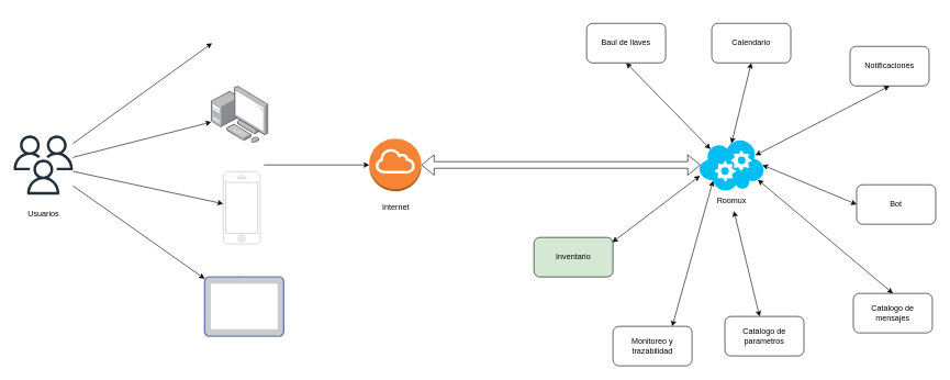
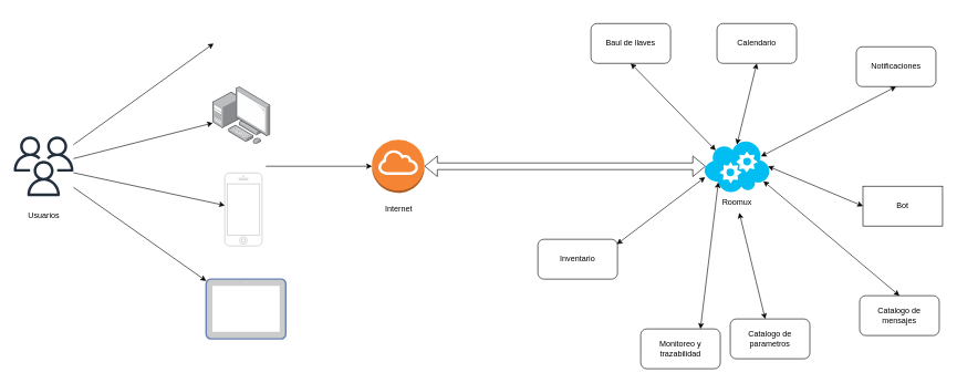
- <mxCell id="18" value="Bot" style="rounded=1;whiteSpace=wrap;html=1;" parent="1" vertex="1"><mxGeometry x="1300" y="280" width="120" height="60" as="geometry" /></mxCell>
+ <mxCell id="18" value="Bot" style="whiteSpace=wrap;html=1;rounded=0;" parent="1" vertex="1"><mxGeometry x="1300" y="280" width="120" height="60" as="geometry" /></mxCell>
- <mxCell id="32" value="Inventario" style="rounded=1;whiteSpace=wrap;html=1;fillColor=#d5e8d4;" vertex="1" parent="1"><mxGeometry x="810" y="360" width="120" height="60" as="geometry" /></mxCell>
+ <mxCell id="32" value="Inventario" style="rounded=1;whiteSpace=wrap;html=1;" vertex="1" parent="1"><mxGeometry x="810" y="360" width="120" height="60" as="geometry" /></mxCell>
- <mxCell id="28" value="Monitoreo y trazabilidad" style="rounded=1;whiteSpace=wrap;html=1;" parent="1" vertex="1"><mxGeometry x="930" y="495" width="120" height="60" as="geometry" /></mxCell>
+ <mxCell id="28" value="Monitoreo y trazabilidad" style="rounded=1;whiteSpace=wrap;html=1;" parent="1" vertex="1"><mxGeometry x="965" y="495" width="120" height="60" as="geometry" /></mxCell>
